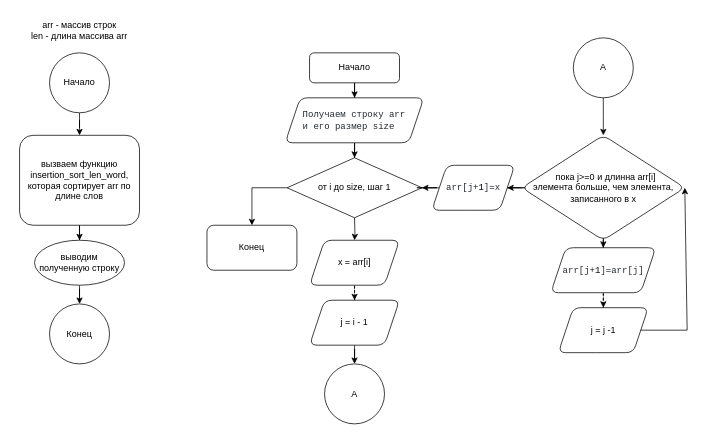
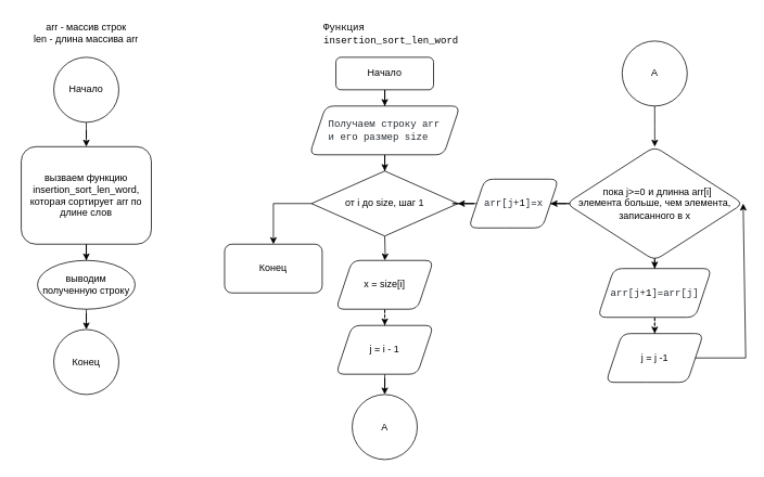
+ <mxCell id="7" value="&lt;span style=&quot;font-family: ui-monospace, SFMono-Regular, &amp;quot;SF Mono&amp;quot;, Menlo, Consolas, &amp;quot;Liberation Mono&amp;quot;, monospace; font-size: 12px; font-style: normal; font-variant-ligatures: normal; font-variant-caps: normal; font-weight: 400; letter-spacing: normal; orphans: 2; text-align: start; text-indent: 0px; text-transform: none; widows: 2; word-spacing: 0px; -webkit-text-stroke-width: 0px; background-color: rgb(255, 255, 255); text-decoration-thickness: initial; text-decoration-style: initial; text-decoration-color: initial; float: none; display: inline !important;&quot;&gt;Функция insertion_sort_len_word&lt;/span&gt;" style="text;whiteSpace=wrap;html=1;" vertex="1" parent="1"><mxGeometry x="395" y="20" width="160" height="40" as="geometry" /></mxCell>
- <mxCell id="10" value="x = arr[i]" style="shape=parallelogram;perimeter=parallelogramPerimeter;whiteSpace=wrap;html=1;fixedSize=1;rounded=1;" vertex="1" parent="1"><mxGeometry x="411.87" y="320" width="120" height="60" as="geometry" /></mxCell>
+ <mxCell id="10" value="x = size[i]" style="shape=parallelogram;perimeter=parallelogramPerimeter;whiteSpace=wrap;html=1;fixedSize=1;rounded=1;" vertex="1" parent="1"><mxGeometry x="411.87" y="320" width="120" height="60" as="geometry" /></mxCell>
